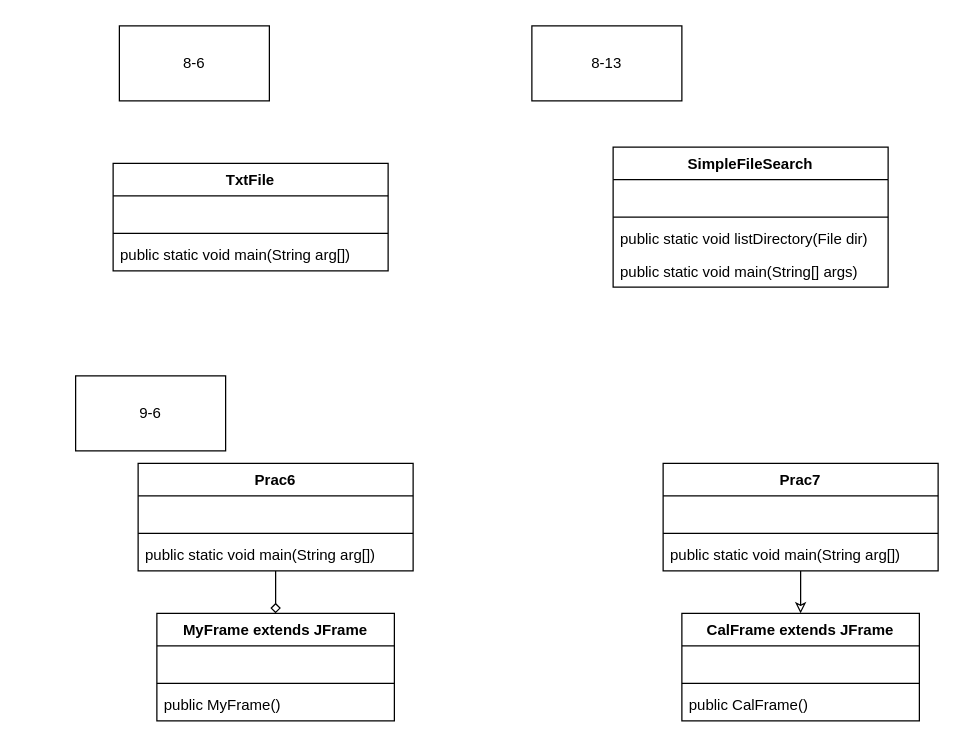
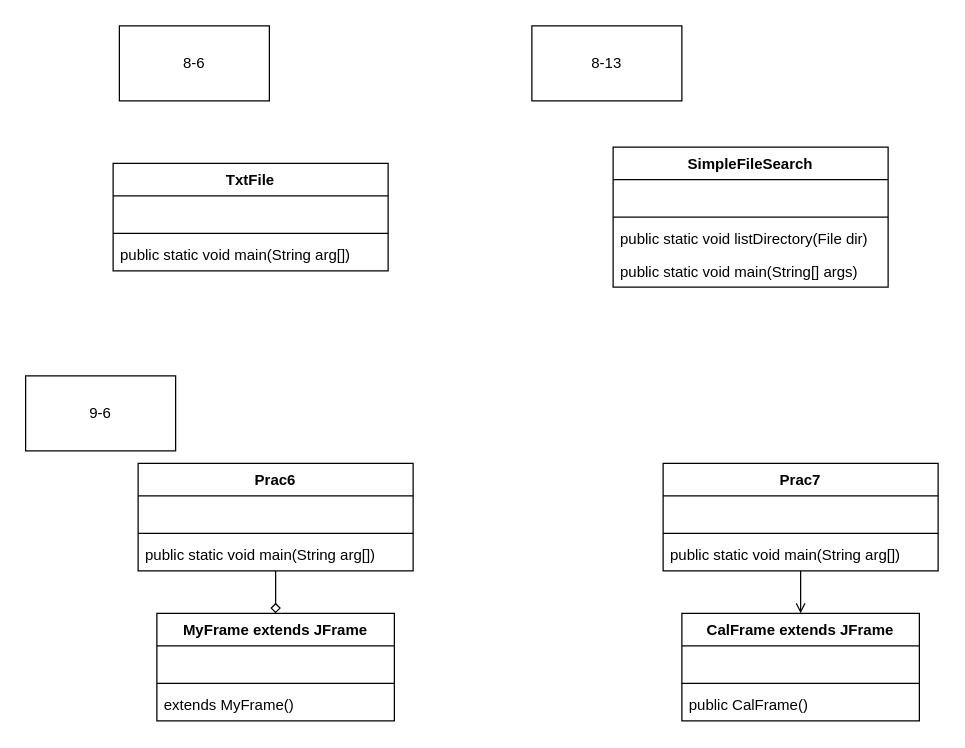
- <mxCell id="13" value="9-6" style="rounded=0;whiteSpace=wrap;html=1;" vertex="1" parent="1"><mxGeometry x="60" y="300" width="120" height="60" as="geometry" /></mxCell>
+ <mxCell id="13" value="9-6" style="rounded=0;whiteSpace=wrap;html=1;" vertex="1" parent="1"><mxGeometry y="300" width="120" height="60" as="geometry" x="20" /></mxCell>
- <mxCell id="23" style="edgeStyle=orthogonalEdgeStyle;rounded=0;orthogonalLoop=1;jettySize=auto;html=1;entryX=0.5;entryY=0;entryDx=0;entryDy=0;endArrow=classic;endFill=0;" edge="1" parent="1" source="24" target="28"><mxGeometry relative="1" as="geometry" /></mxCell>
+ <mxCell id="23" style="edgeStyle=orthogonalEdgeStyle;rounded=0;orthogonalLoop=1;jettySize=auto;html=1;entryX=0.5;entryY=0;entryDx=0;entryDy=0;endArrow=open;endFill=0;" edge="1" parent="1" source="24" target="28"><mxGeometry relative="1" as="geometry" /></mxCell>
- <mxCell id="22" value="public MyFrame()" style="text;strokeColor=none;fillColor=none;align=left;verticalAlign=top;spacingLeft=4;spacingRight=4;overflow=hidden;rotatable=0;points=[[0,0.5],[1,0.5]];portConstraint=eastwest;" vertex="1" parent="19"><mxGeometry y="60" width="190" height="26" as="geometry" /></mxCell>
+ <mxCell id="22" value="extends MyFrame()" style="text;strokeColor=none;fillColor=none;align=left;verticalAlign=top;spacingLeft=4;spacingRight=4;overflow=hidden;rotatable=0;points=[[0,0.5],[1,0.5]];portConstraint=eastwest;" vertex="1" parent="19"><mxGeometry y="60" width="190" height="26" as="geometry" /></mxCell>
